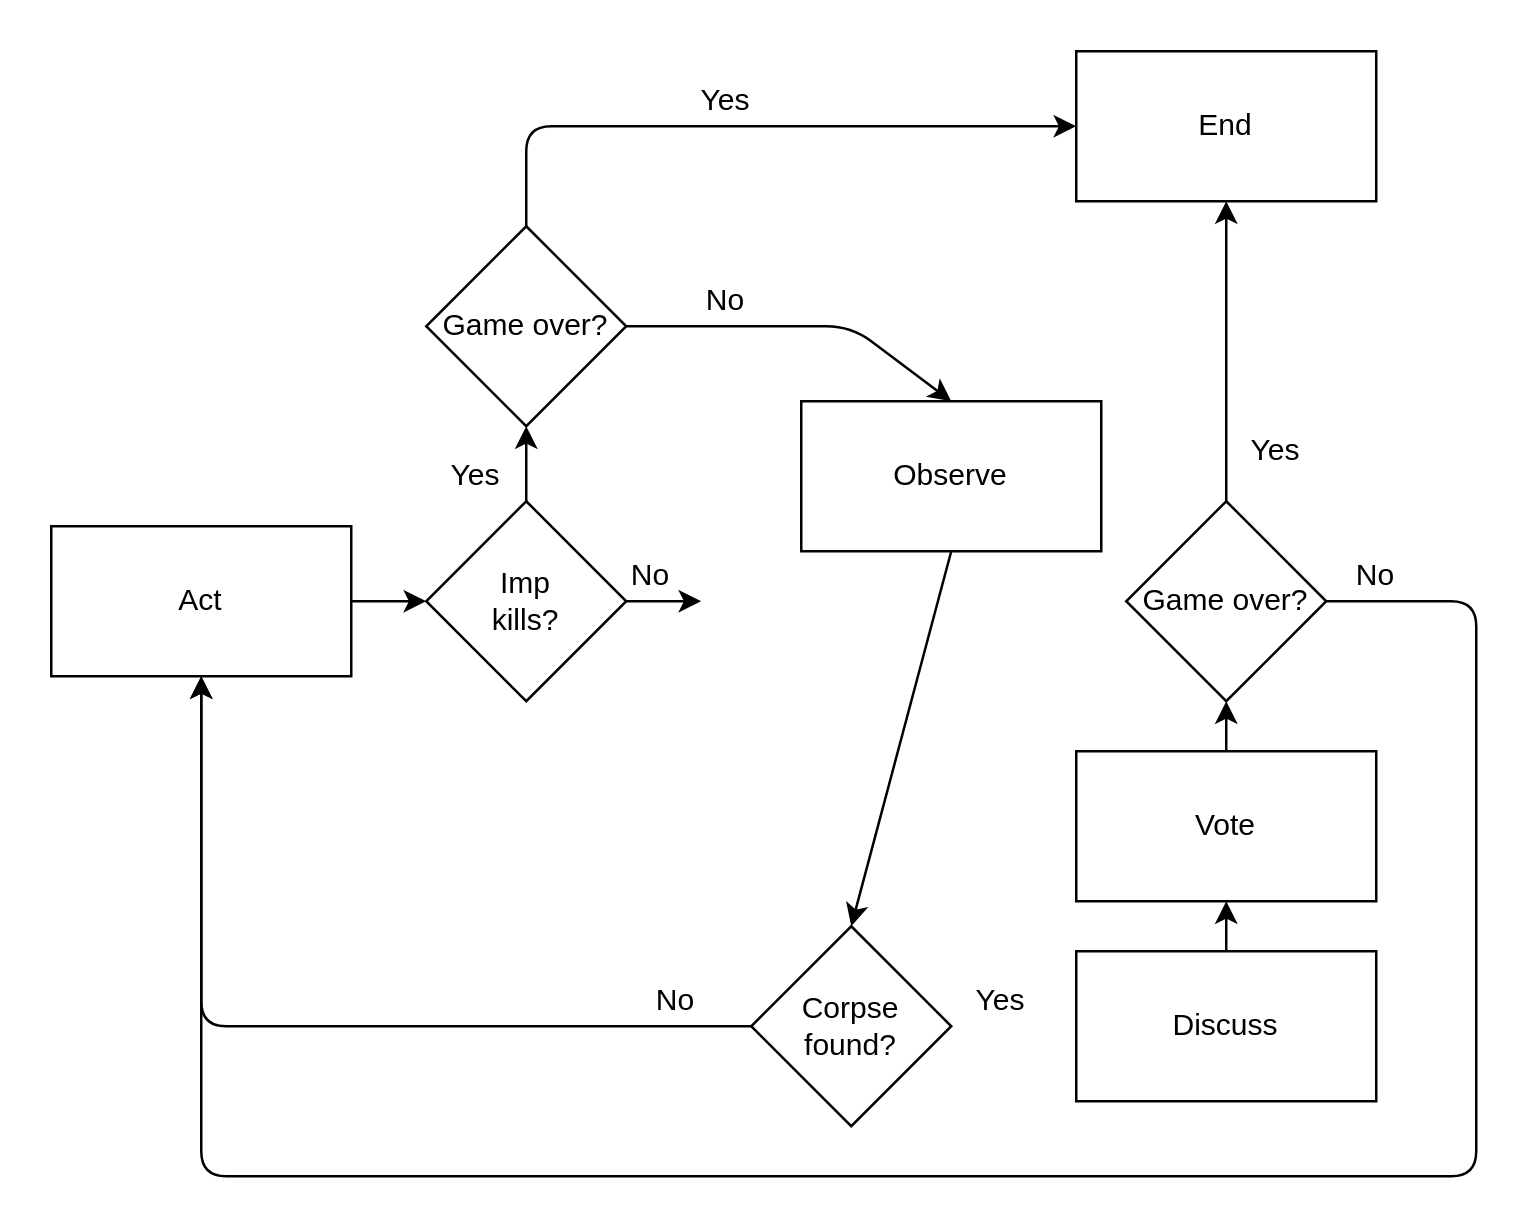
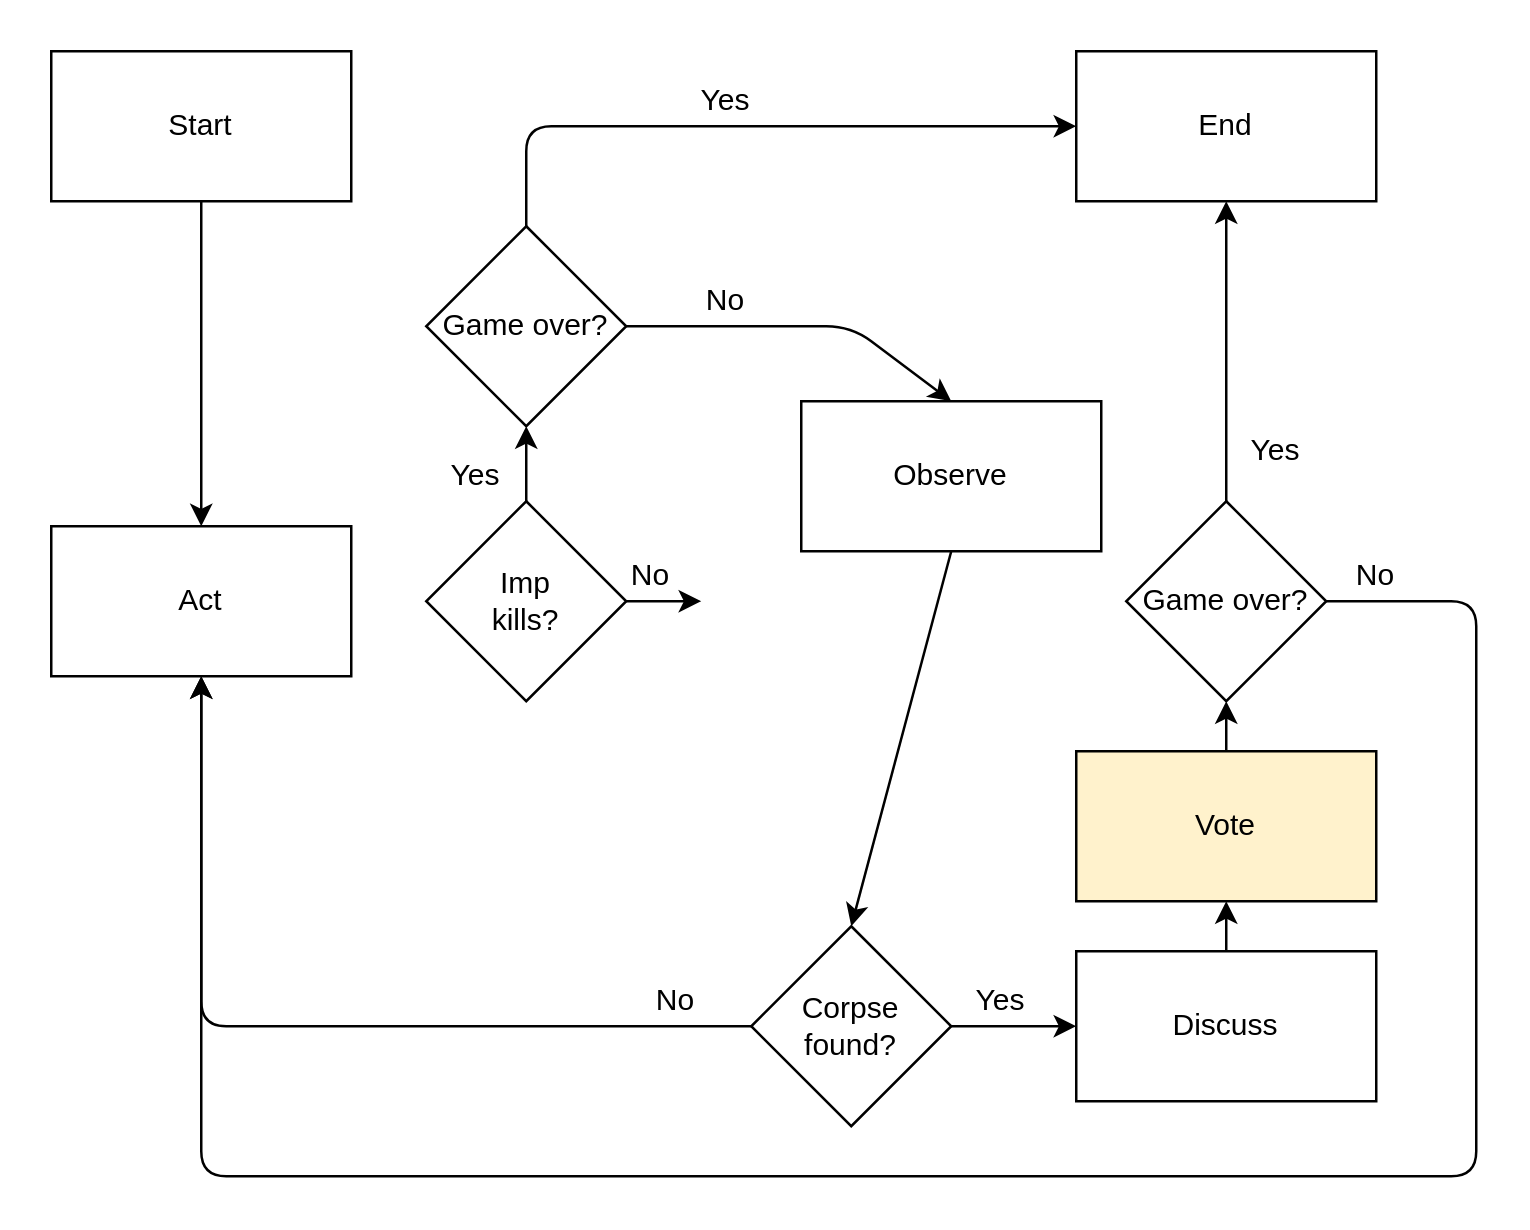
+ <mxCell id="29" value="Start" style="rounded=0;whiteSpace=wrap;html=1;" vertex="1" parent="1"><mxGeometry x="20" y="20" width="120" height="60" as="geometry" /></mxCell>
+ <mxCell id="30" value="" style="endArrow=classic;html=1;exitX=0.5;exitY=1;exitDx=0;exitDy=0;" edge="1" parent="1" source="29" target="2"><mxGeometry width="50" height="50" relative="1" as="geometry"><mxPoint x="70" y="145" as="sourcePoint" /><mxPoint x="120" y="95" as="targetPoint" /></mxGeometry></mxCell>
- <mxCell id="11" value="" style="endArrow=classic;html=1;exitX=1;exitY=0.5;exitDx=0;exitDy=0;entryX=0;entryY=0.5;entryDx=0;entryDy=0;" edge="1" parent="1" source="2" target="10"><mxGeometry width="50" height="50" relative="1" as="geometry"><mxPoint x="370" y="360" as="sourcePoint" /><mxPoint x="420" y="310" as="targetPoint" /></mxGeometry></mxCell>
- <mxCell id="19" value="Vote" style="rounded=0;whiteSpace=wrap;html=1;" vertex="1" parent="1"><mxGeometry x="430" y="300" width="120" height="60" as="geometry" /></mxCell>
+ <mxCell id="19" value="Vote" style="rounded=0;whiteSpace=wrap;html=1;fillColor=#fff2cc;" vertex="1" parent="1"><mxGeometry x="430" y="300" width="120" height="60" as="geometry" /></mxCell>
+ <mxCell id="9" value="" style="endArrow=classic;html=1;exitX=1;exitY=0.5;exitDx=0;exitDy=0;entryX=0;entryY=0.5;entryDx=0;entryDy=0;" edge="1" parent="1" source="4" target="8"><mxGeometry width="50" height="50" relative="1" as="geometry"><mxPoint x="440" y="360" as="sourcePoint" /><mxPoint x="490" y="310" as="targetPoint" /></mxGeometry></mxCell>
